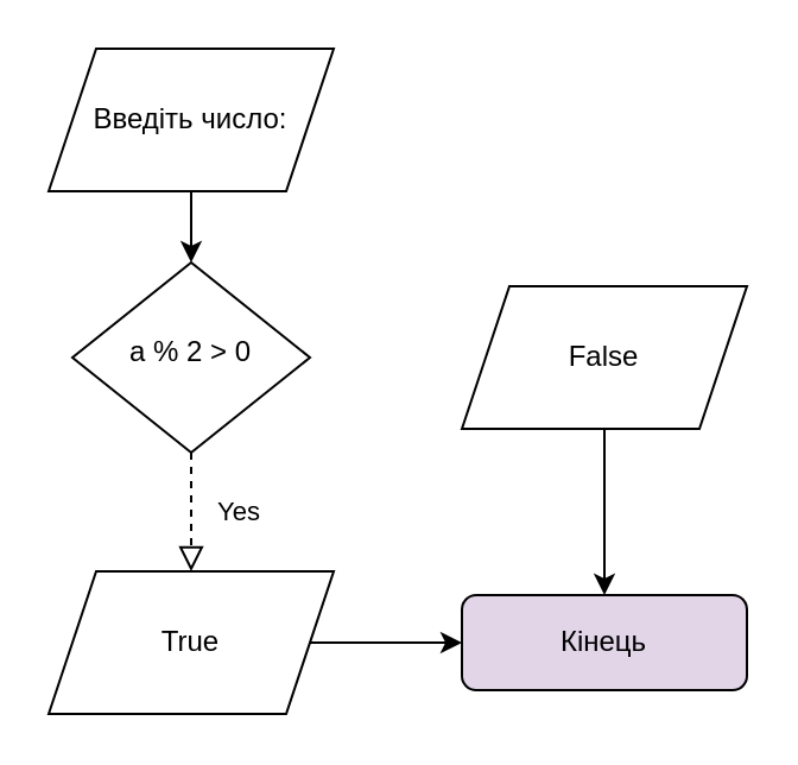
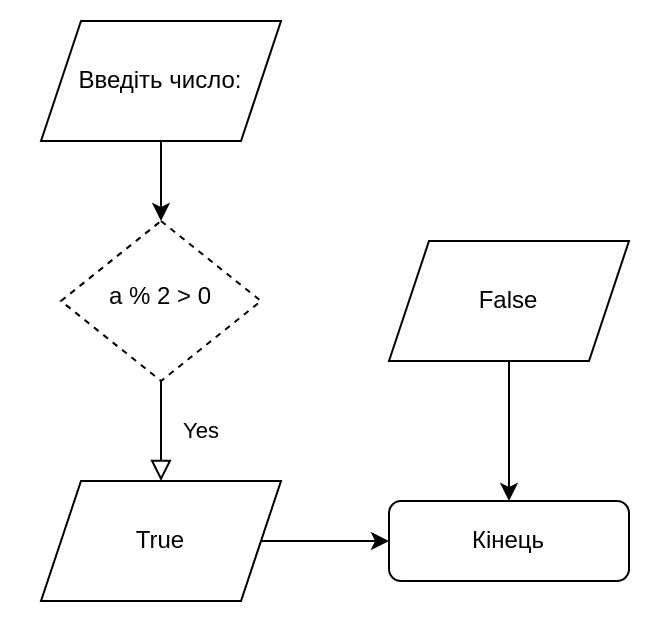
- <mxCell id="10" value="Введіть число:" style="shape=parallelogram;perimeter=parallelogramPerimeter;whiteSpace=wrap;html=1;fixedSize=1;spacing=8;" vertex="1" parent="1"><mxGeometry x="20" y="20" width="120" height="60" as="geometry" /></mxCell>
+ <mxCell id="10" value="Введіть число:" style="shape=parallelogram;perimeter=parallelogramPerimeter;whiteSpace=wrap;html=1;fixedSize=1;spacing=8;" vertex="1" parent="1"><mxGeometry x="20" y="10" width="120" height="60" as="geometry" /></mxCell>
- <mxCell id="3" value="a % 2 &amp;gt; 0" style="rhombus;whiteSpace=wrap;html=1;shadow=0;fontFamily=Helvetica;fontSize=12;align=center;strokeWidth=1;spacing=6;spacingTop=-4;" parent="1" vertex="1"><mxGeometry x="30" y="110" width="100" height="80" as="geometry" /></mxCell>
+ <mxCell id="3" value="a % 2 &amp;gt; 0" style="rhombus;whiteSpace=wrap;html=1;shadow=0;fontFamily=Helvetica;fontSize=12;align=center;strokeWidth=1;spacing=6;spacingTop=-4;dashed=1;" parent="1" vertex="1"><mxGeometry x="30" y="110" width="100" height="80" as="geometry" /></mxCell>
- <mxCell id="2" value="Yes" style="rounded=0;html=1;jettySize=auto;orthogonalLoop=1;fontSize=11;endArrow=block;endFill=0;endSize=8;strokeWidth=1;shadow=0;labelBackgroundColor=none;edgeStyle=orthogonalEdgeStyle;entryX=0.5;entryY=0;entryDx=0;entryDy=0;dashed=1;" parent="1" source="3" target="8" edge="1"><mxGeometry y="20" relative="1" as="geometry"><mxPoint as="offset" /><mxPoint x="100" y="320" as="targetPoint" /></mxGeometry></mxCell>
+ <mxCell id="2" value="Yes" style="rounded=0;html=1;jettySize=auto;orthogonalLoop=1;fontSize=11;endArrow=block;endFill=0;endSize=8;strokeWidth=1;shadow=0;labelBackgroundColor=none;edgeStyle=orthogonalEdgeStyle;entryX=0.5;entryY=0;entryDx=0;entryDy=0;" parent="1" source="3" target="8" edge="1"><mxGeometry y="20" relative="1" as="geometry"><mxPoint as="offset" /><mxPoint x="100" y="320" as="targetPoint" /></mxGeometry></mxCell>
- <mxCell id="4" value="Кінець" style="rounded=1;whiteSpace=wrap;html=1;fontSize=12;glass=0;strokeWidth=1;shadow=0;fillColor=#e1d5e7;" parent="1" vertex="1"><mxGeometry x="194" y="250" width="120" height="40" as="geometry" /></mxCell>
+ <mxCell id="4" value="Кінець" style="rounded=1;whiteSpace=wrap;html=1;fontSize=12;glass=0;strokeWidth=1;shadow=0;" parent="1" vertex="1"><mxGeometry x="194" y="250" width="120" height="40" as="geometry" /></mxCell>
